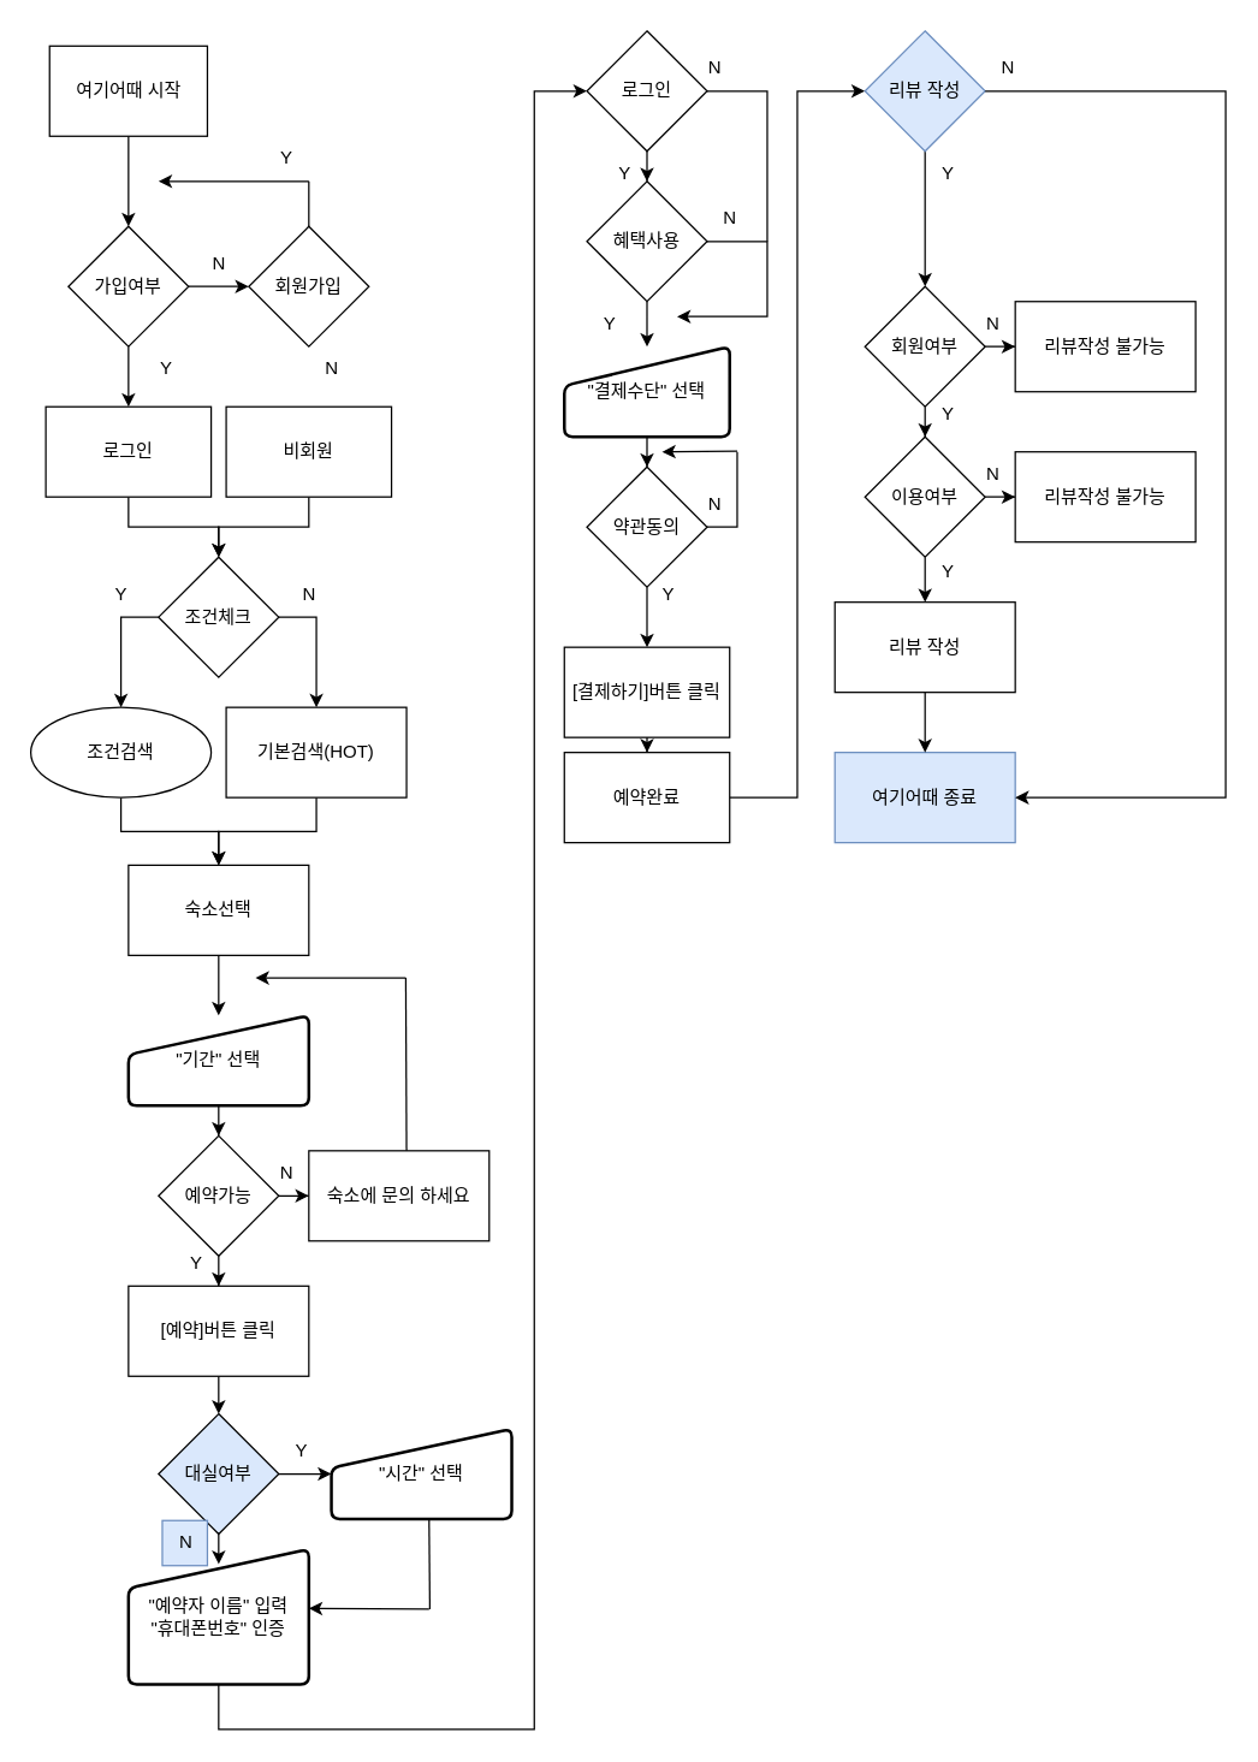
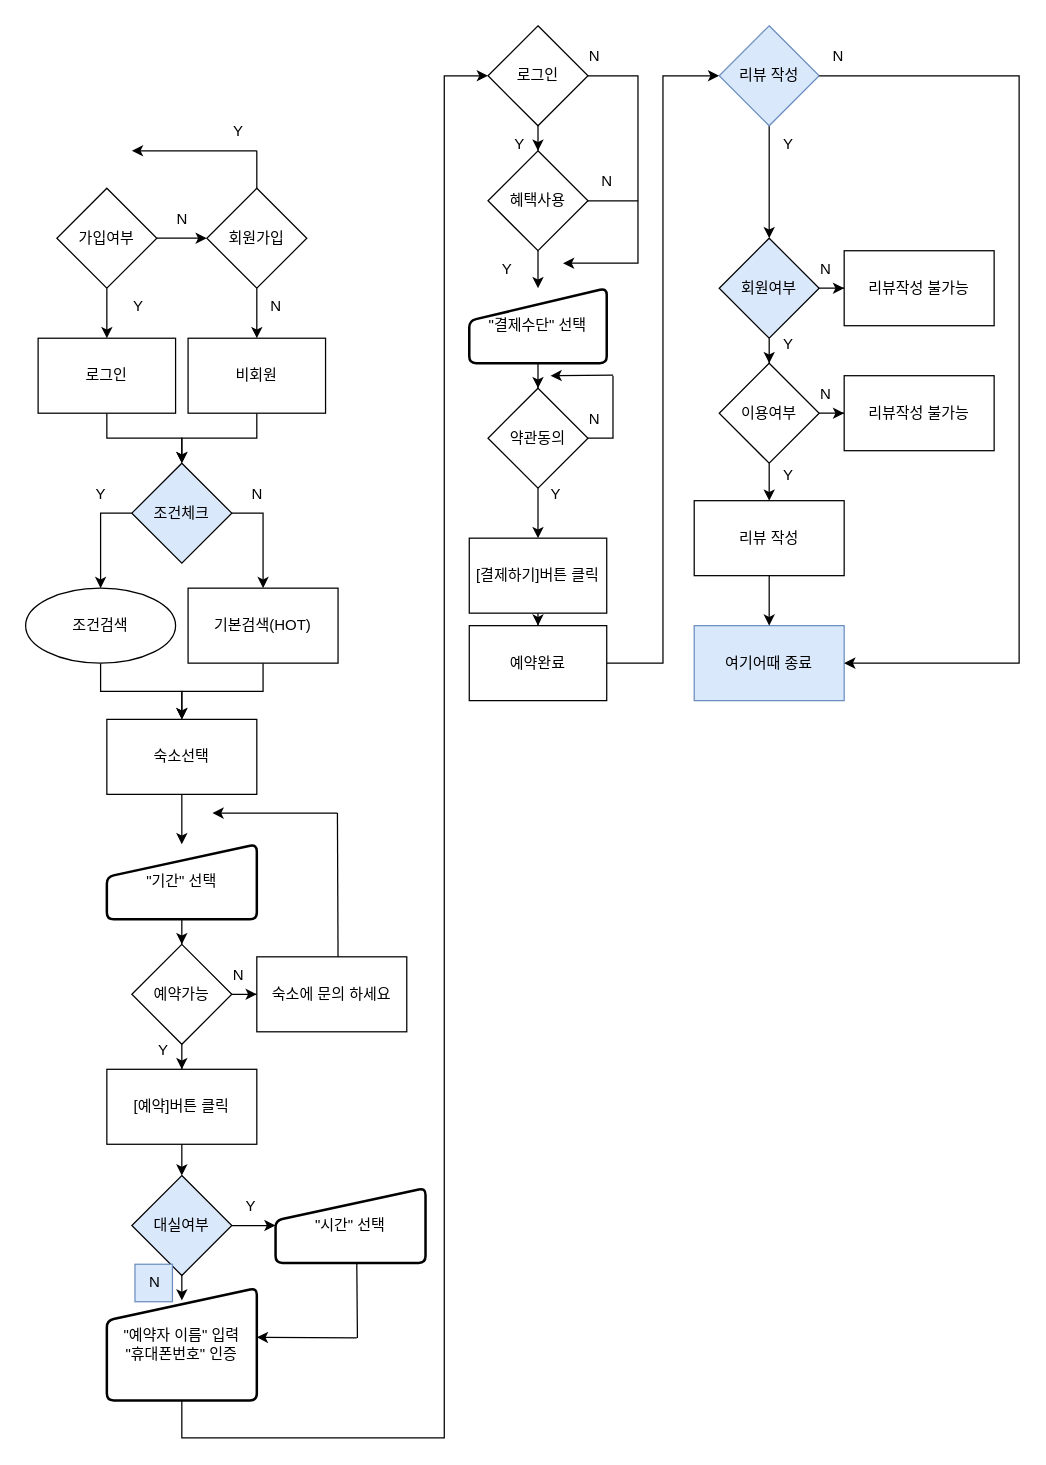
- <mxCell id="3" value="여기어때 시작" style="rounded=0;whiteSpace=wrap;html=1;" parent="1" vertex="1"><mxGeometry x="32.5" y="30" width="105" height="60" as="geometry" /></mxCell>
- <mxCell id="2" value="" style="edgeStyle=orthogonalEdgeStyle;rounded=0;orthogonalLoop=1;jettySize=auto;html=1;entryX=0.5;entryY=0;entryDx=0;entryDy=0;" parent="1" source="3" target="6" edge="1"><mxGeometry relative="1" as="geometry"><mxPoint x="95" y="130" as="targetPoint" /></mxGeometry></mxCell>
- <mxCell id="75" value="회원여부" style="rhombus;whiteSpace=wrap;html=1;" parent="1" vertex="1"><mxGeometry x="575" y="190" width="80" height="80" as="geometry" /></mxCell>
+ <mxCell id="75" value="회원여부" style="rhombus;whiteSpace=wrap;html=1;fillColor=#dae8fc;" parent="1" vertex="1"><mxGeometry x="575" y="190" width="80" height="80" as="geometry" /></mxCell>
+ <mxCell id="7" value="" style="edgeStyle=orthogonalEdgeStyle;rounded=0;orthogonalLoop=1;jettySize=auto;html=1;" parent="1" source="8" target="17" edge="1"><mxGeometry relative="1" as="geometry" /></mxCell>
- <mxCell id="21" value="조건체크" style="rhombus;whiteSpace=wrap;html=1;" parent="1" vertex="1"><mxGeometry x="105" y="370" width="80" height="80" as="geometry" /></mxCell>
+ <mxCell id="21" value="조건체크" style="rhombus;whiteSpace=wrap;html=1;fillColor=#dae8fc;" parent="1" vertex="1"><mxGeometry x="105" y="370" width="80" height="80" as="geometry" /></mxCell>
